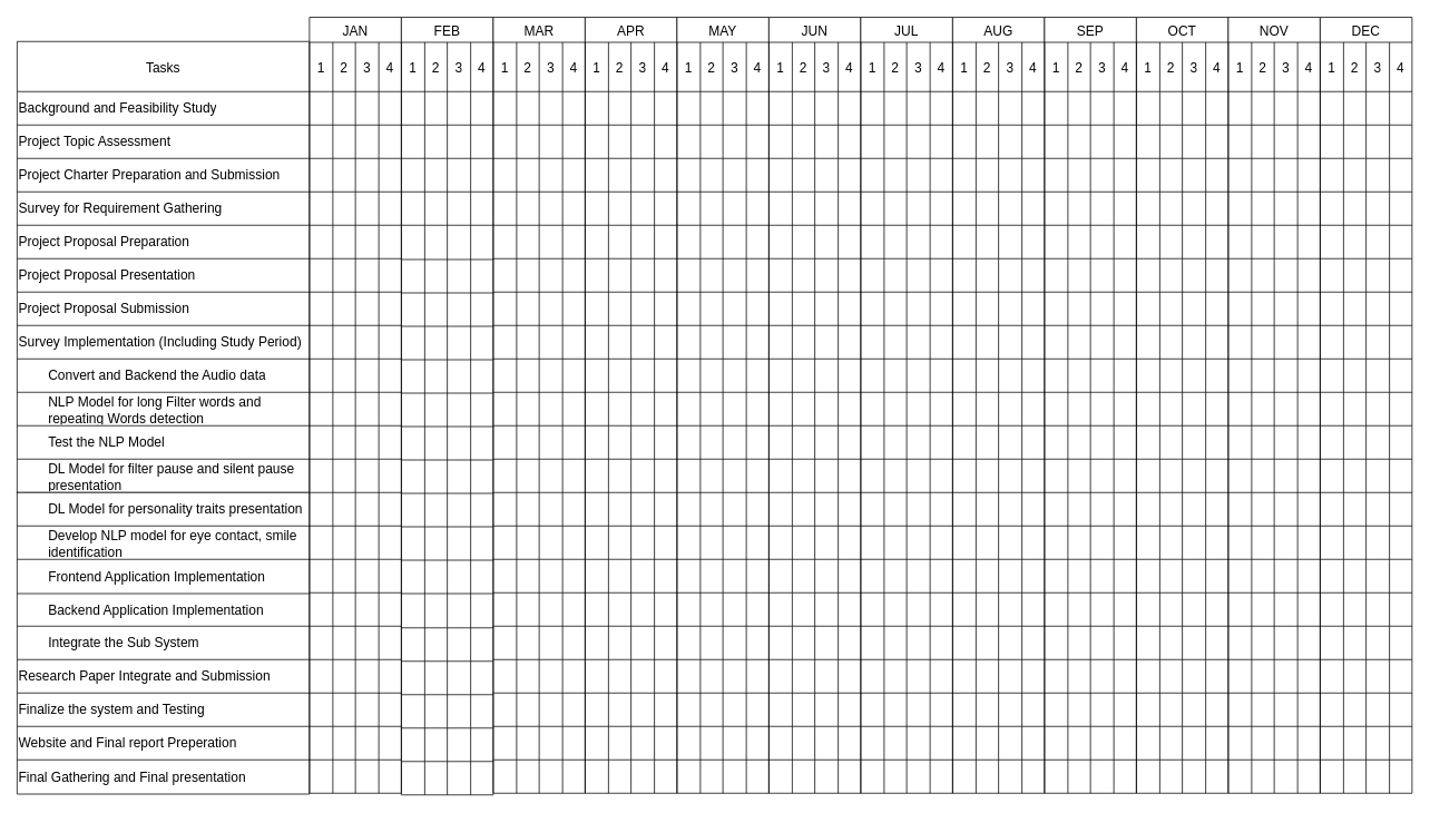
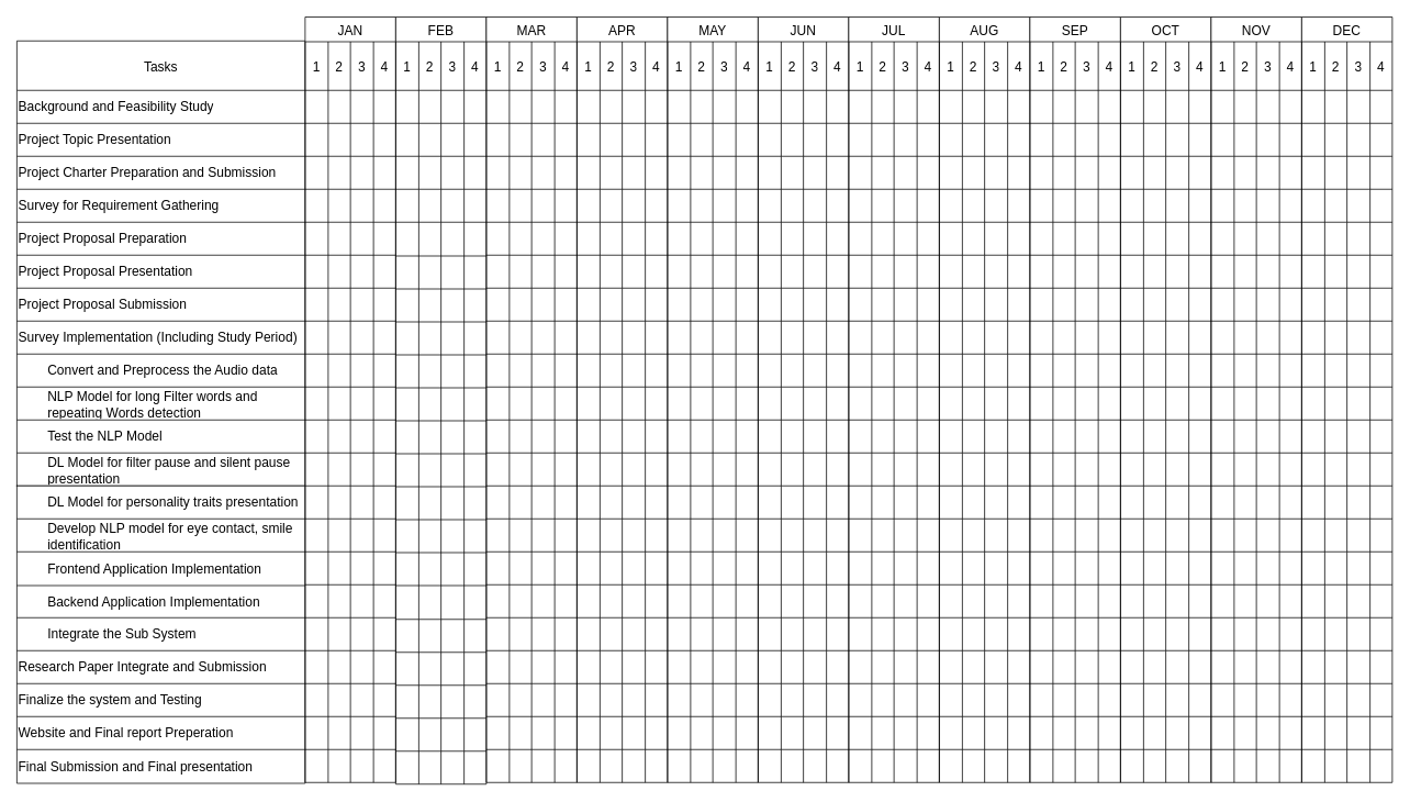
- <mxCell id="6" value="Project Topic Assessment" style="shape=partialRectangle;html=1;whiteSpace=wrap;connectable=0;strokeColor=inherit;overflow=hidden;fillColor=none;top=0;left=0;bottom=0;right=0;pointerEvents=1;fontSize=16;align=left;" parent="5" vertex="1"><mxGeometry width="350" height="40" as="geometry"><mxRectangle width="350" height="40" as="alternateBounds" /></mxGeometry></mxCell>
+ <mxCell id="6" value="Project Topic Presentation" style="shape=partialRectangle;html=1;whiteSpace=wrap;connectable=0;strokeColor=inherit;overflow=hidden;fillColor=none;top=0;left=0;bottom=0;right=0;pointerEvents=1;fontSize=16;align=left;" parent="5" vertex="1"><mxGeometry width="350" height="40" as="geometry"><mxRectangle width="350" height="40" as="alternateBounds" /></mxGeometry></mxCell>
- <mxCell id="20" value="&lt;span style=&quot;white-space: pre;&quot;&gt;&#09;&lt;/span&gt;Convert and Backend the Audio data" style="shape=partialRectangle;html=1;whiteSpace=wrap;connectable=0;strokeColor=inherit;overflow=hidden;fillColor=none;top=0;left=0;bottom=0;right=0;pointerEvents=1;fontSize=16;align=left;" parent="19" vertex="1"><mxGeometry width="350" height="40" as="geometry"><mxRectangle width="350" height="40" as="alternateBounds" /></mxGeometry></mxCell>
+ <mxCell id="20" value="&lt;span style=&quot;white-space: pre;&quot;&gt;&#09;&lt;/span&gt;Convert and Preprocess the Audio data" style="shape=partialRectangle;html=1;whiteSpace=wrap;connectable=0;strokeColor=inherit;overflow=hidden;fillColor=none;top=0;left=0;bottom=0;right=0;pointerEvents=1;fontSize=16;align=left;" parent="19" vertex="1"><mxGeometry width="350" height="40" as="geometry"><mxRectangle width="350" height="40" as="alternateBounds" /></mxGeometry></mxCell>
- <mxCell id="45" value="Final Gathering and Final presentation" style="shape=partialRectangle;html=1;whiteSpace=wrap;connectable=0;strokeColor=inherit;overflow=hidden;fillColor=none;top=0;left=0;bottom=0;right=0;pointerEvents=1;fontSize=16;align=left;" vertex="1" parent="44"><mxGeometry width="350" height="41" as="geometry"><mxRectangle width="350" height="41" as="alternateBounds" /></mxGeometry></mxCell>
+ <mxCell id="45" value="Final Submission and Final presentation" style="shape=partialRectangle;html=1;whiteSpace=wrap;connectable=0;strokeColor=inherit;overflow=hidden;fillColor=none;top=0;left=0;bottom=0;right=0;pointerEvents=1;fontSize=16;align=left;" vertex="1" parent="44"><mxGeometry width="350" height="41" as="geometry"><mxRectangle width="350" height="41" as="alternateBounds" /></mxGeometry></mxCell>
